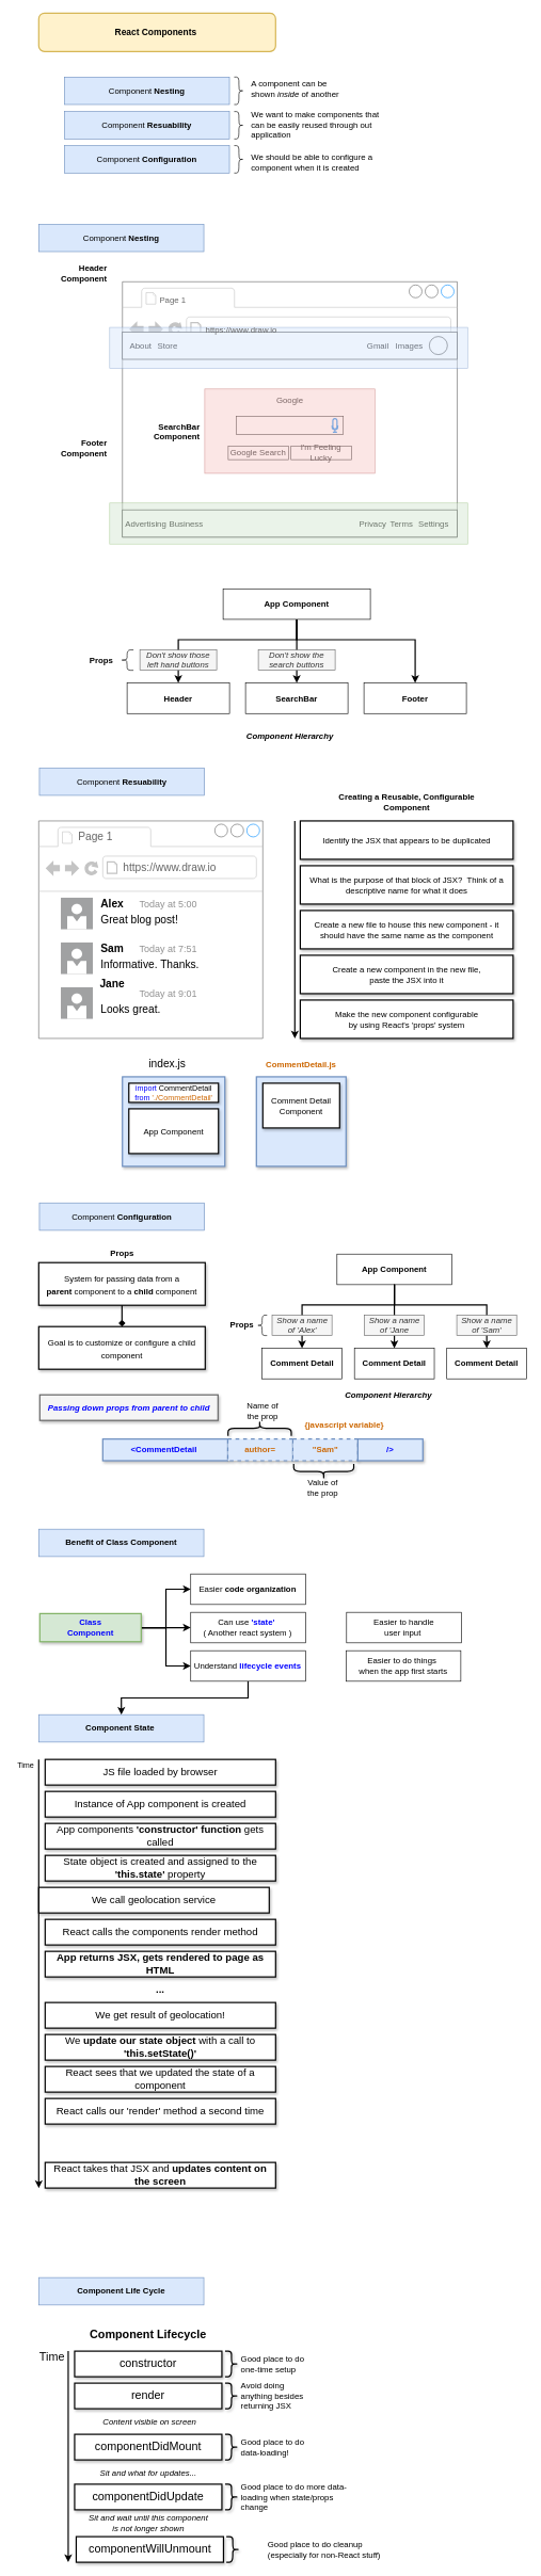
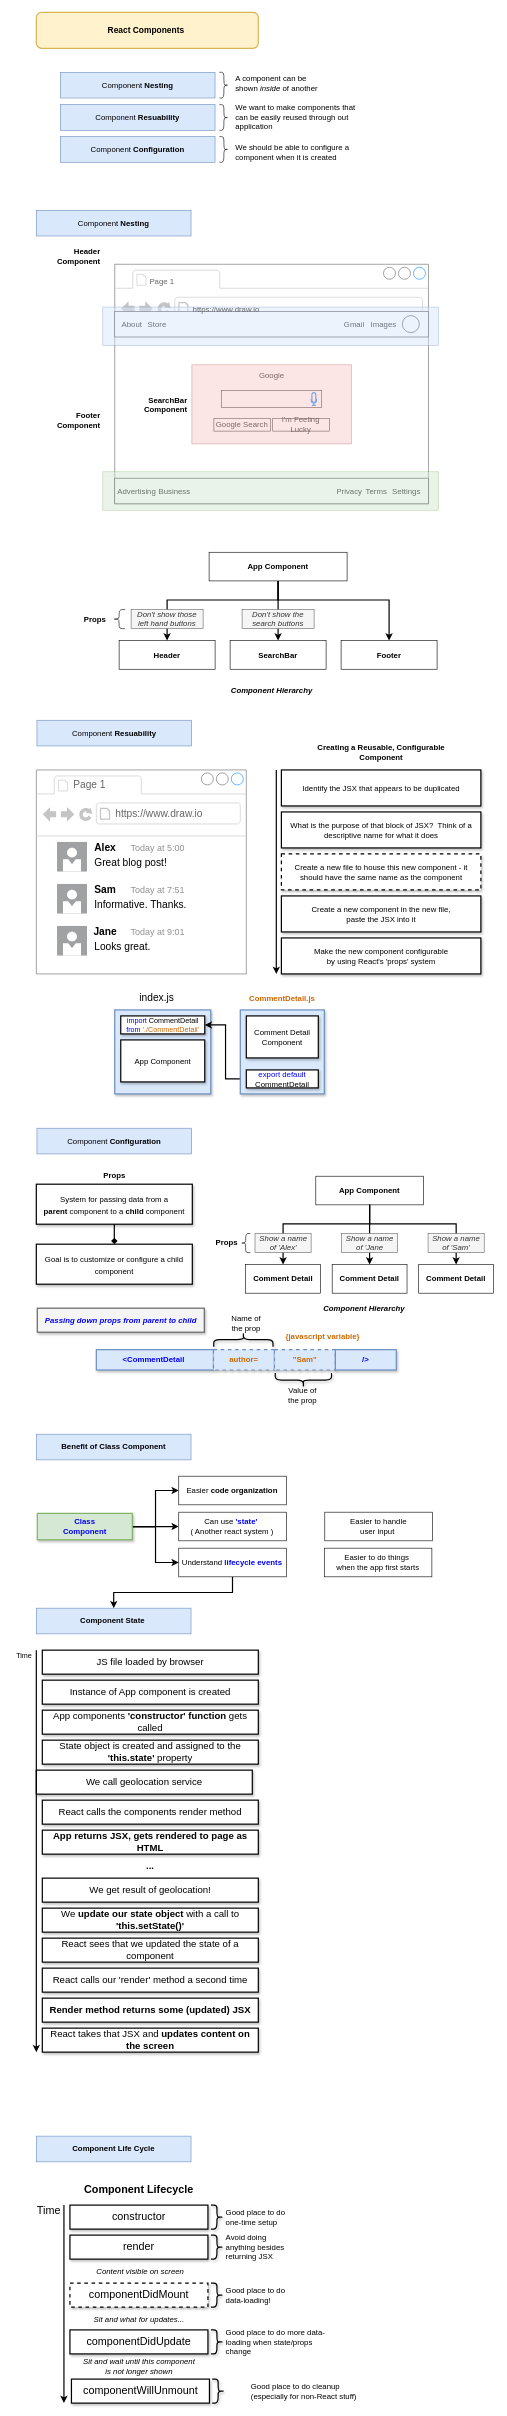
- <mxCell id="63" value="Create a new file to house this new component - it should have the same name as the component" style="rounded=0;whiteSpace=wrap;html=1;fontSize=13;fontColor=#000000;align=center;strokeWidth=2;shadow=1;" parent="59" vertex="1"><mxGeometry x="8.506" y="180" width="332.494" height="60" as="geometry" /></mxCell>
+ <mxCell id="63" value="Create a new file to house this new component - it should have the same name as the component" style="rounded=0;whiteSpace=wrap;html=1;fontSize=13;fontColor=#000000;align=center;strokeWidth=2;shadow=1;dashed=1;" parent="59" vertex="1"><mxGeometry x="8.506" y="180" width="332.494" height="60" as="geometry" /></mxCell>
- <mxCell id="56" value="&lt;b&gt;Jane&lt;/b&gt;" style="text;html=1;strokeColor=none;fillColor=none;align=center;verticalAlign=middle;whiteSpace=wrap;rounded=0;fontSize=17;" parent="43" vertex="1"><mxGeometry x="95" y="245" width="40" height="20" as="geometry" /></mxCell>
+ <mxCell id="56" value="&lt;b&gt;Jane&lt;/b&gt;" style="text;html=1;strokeColor=none;fillColor=none;align=center;verticalAlign=middle;whiteSpace=wrap;rounded=0;fontSize=17;" parent="43" vertex="1"><mxGeometry x="95" y="260" width="40" height="20" as="geometry" /></mxCell>
+ <mxCell id="72" style="edgeStyle=orthogonalEdgeStyle;rounded=0;html=1;exitX=0;exitY=0.5;entryX=1;entryY=0.5;jettySize=auto;orthogonalLoop=1;strokeWidth=2;fontSize=8;fontColor=#000000;" parent="1" source="76" target="71" edge="1"><mxGeometry relative="1" as="geometry" /></mxCell>
+ <mxCell id="76" value="&lt;font color=&quot;#0000ff&quot;&gt;export default &lt;/font&gt;CommentDetail" style="rounded=0;whiteSpace=wrap;html=1;shadow=1;strokeWidth=2;fontSize=13;fontColor=#000000;align=center;" parent="1" vertex="1"><mxGeometry x="410" y="1782.85" width="120" height="30" as="geometry" /></mxCell>
+ <mxCell id="147" value="Render method returns some (updated) JSX" style="rounded=0;whiteSpace=wrap;html=1;shadow=1;strokeWidth=2;fontSize=16;align=center;fontStyle=1" vertex="1" parent="1"><mxGeometry x="70" y="3330" width="360" height="40" as="geometry" /></mxCell>
- <mxCell id="152" value="componentDidMount" style="rounded=0;whiteSpace=wrap;html=1;shadow=1;strokeWidth=2;fontSize=18;align=center;" vertex="1" parent="1"><mxGeometry x="116.05" y="3805" width="230" height="40" as="geometry" /></mxCell>
+ <mxCell id="152" value="componentDidMount" style="rounded=0;whiteSpace=wrap;html=1;shadow=1;strokeWidth=2;fontSize=18;align=center;dashed=1;" vertex="1" parent="1"><mxGeometry x="116.05" y="3805" width="230" height="40" as="geometry" /></mxCell>
